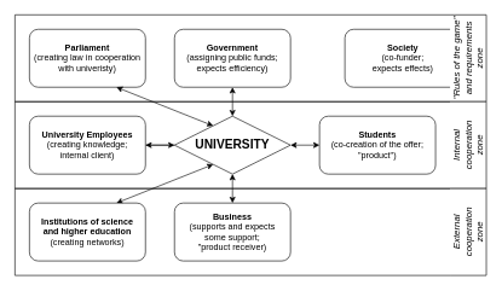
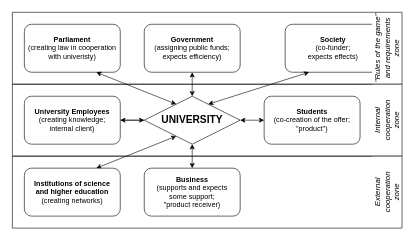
+ <mxCell id="8" style="rounded=0;orthogonalLoop=1;jettySize=auto;html=1;exitX=0.75;exitY=0;exitDx=0;exitDy=0;entryX=0.25;entryY=1;entryDx=0;entryDy=0;startArrow=classic;startFill=1;" parent="1" source="10" target="5" edge="1"><mxGeometry relative="1" as="geometry" /></mxCell>
